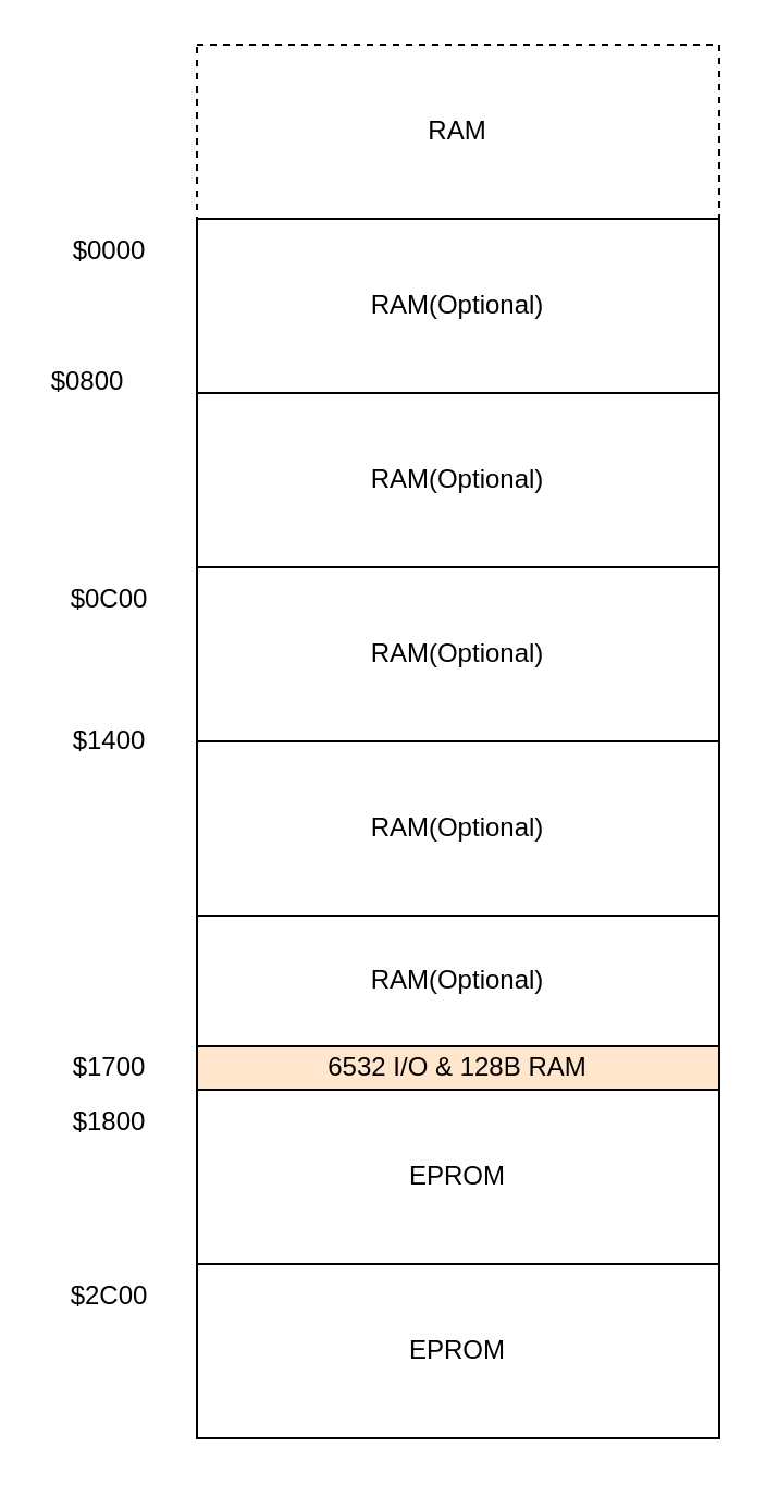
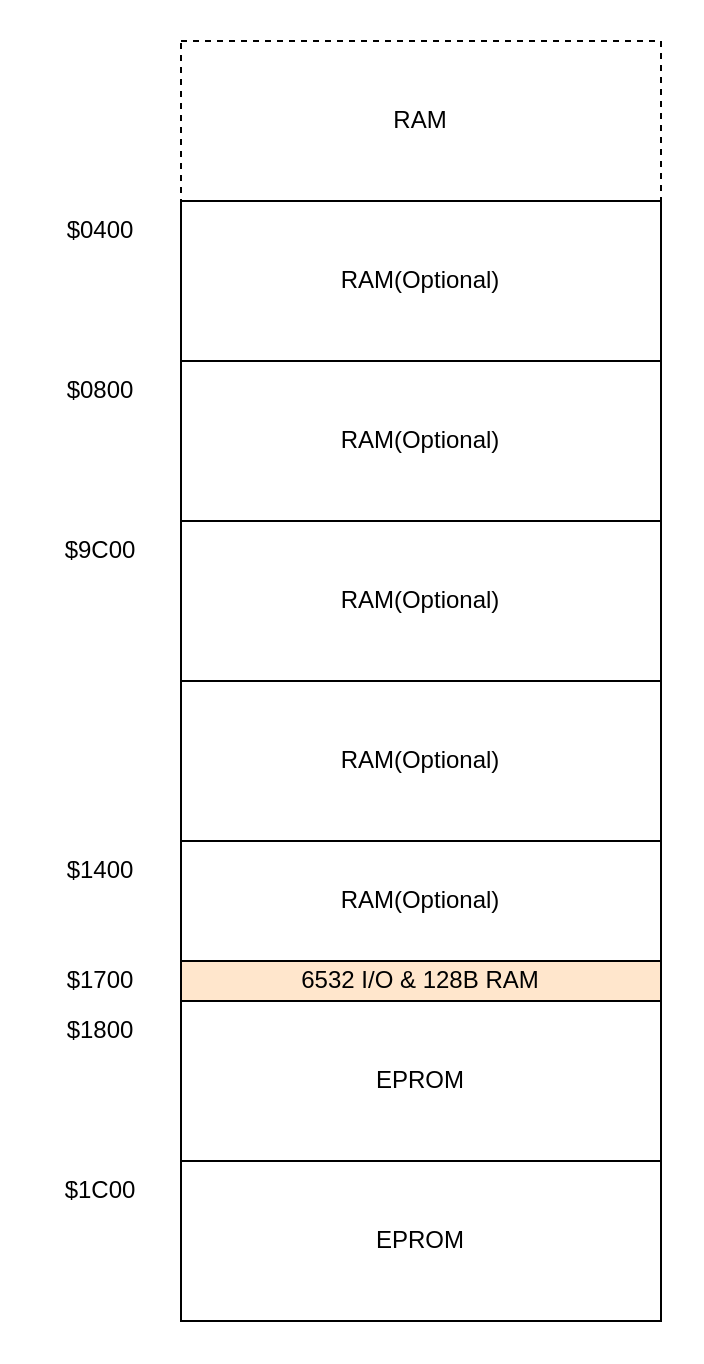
- <mxCell id="10" value="$0000" style="text;html=1;strokeColor=none;fillColor=none;align=center;verticalAlign=middle;whiteSpace=wrap;rounded=0;" parent="1" vertex="1"><mxGeometry x="20" y="100" width="60" height="30" as="geometry" /></mxCell>
+ <mxCell id="10" value="$0400" style="text;html=1;strokeColor=none;fillColor=none;align=center;verticalAlign=middle;whiteSpace=wrap;rounded=0;" parent="1" vertex="1"><mxGeometry x="20" y="100" width="60" height="30" as="geometry" /></mxCell>
- <mxCell id="11" value="$0800" style="text;html=1;strokeColor=none;fillColor=none;align=center;verticalAlign=middle;whiteSpace=wrap;rounded=0;" vertex="1" parent="1"><mxGeometry x="10" y="160" width="60" height="30" as="geometry" /></mxCell>
+ <mxCell id="11" value="$0800" style="text;html=1;strokeColor=none;fillColor=none;align=center;verticalAlign=middle;whiteSpace=wrap;rounded=0;" vertex="1" parent="1"><mxGeometry x="20" y="180" width="60" height="30" as="geometry" /></mxCell>
- <mxCell id="12" value="$0C00" style="text;html=1;strokeColor=none;fillColor=none;align=center;verticalAlign=middle;whiteSpace=wrap;rounded=0;" vertex="1" parent="1"><mxGeometry x="20" y="260" width="60" height="30" as="geometry" /></mxCell>
+ <mxCell id="12" value="$9C00" style="text;html=1;strokeColor=none;fillColor=none;align=center;verticalAlign=middle;whiteSpace=wrap;rounded=0;" vertex="1" parent="1"><mxGeometry x="20" y="260" width="60" height="30" as="geometry" /></mxCell>
- <mxCell id="13" value="$1400" style="text;html=1;strokeColor=none;fillColor=none;align=center;verticalAlign=middle;whiteSpace=wrap;rounded=0;" vertex="1" parent="1"><mxGeometry x="20" y="325" width="60" height="30" as="geometry" /></mxCell>
+ <mxCell id="13" value="$1400" style="text;html=1;strokeColor=none;fillColor=none;align=center;verticalAlign=middle;whiteSpace=wrap;rounded=0;" vertex="1" parent="1"><mxGeometry x="20" y="420" width="60" height="30" as="geometry" /></mxCell>
- <mxCell id="15" value="$2C00" style="text;html=1;strokeColor=none;fillColor=none;align=center;verticalAlign=middle;whiteSpace=wrap;rounded=0;" vertex="1" parent="1"><mxGeometry x="20" y="580" width="60" height="30" as="geometry" /></mxCell>
+ <mxCell id="15" value="$1C00" style="text;html=1;strokeColor=none;fillColor=none;align=center;verticalAlign=middle;whiteSpace=wrap;rounded=0;" vertex="1" parent="1"><mxGeometry x="20" y="580" width="60" height="30" as="geometry" /></mxCell>
